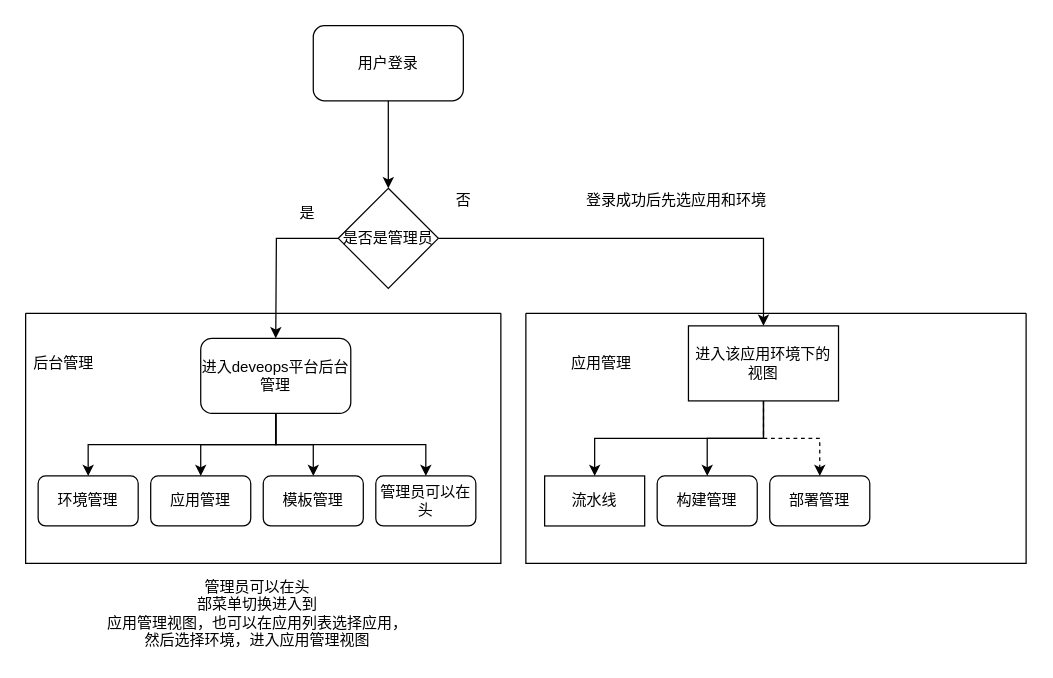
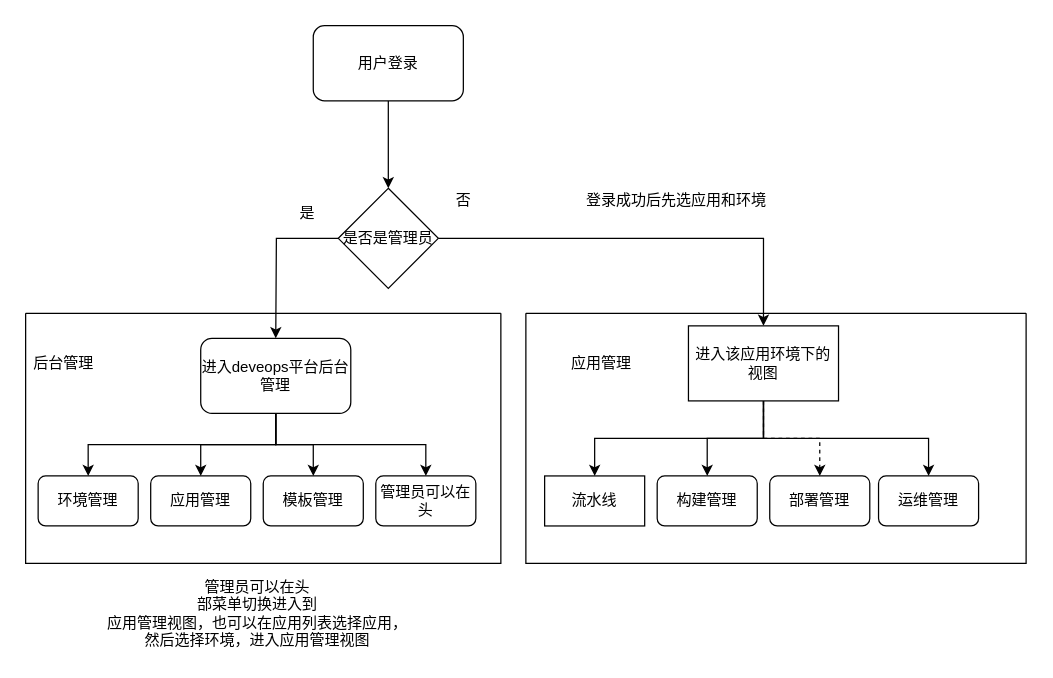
+ <mxCell id="23" style="edgeStyle=orthogonalEdgeStyle;rounded=0;orthogonalLoop=1;jettySize=auto;html=1;exitX=0.5;exitY=1;exitDx=0;exitDy=0;fontColor=#000000;" parent="1" source="24" target="30" edge="1"><mxGeometry relative="1" as="geometry" /></mxCell>
+ <mxCell id="30" value="运维管理" style="rounded=1;whiteSpace=wrap;html=1;" parent="1" vertex="1"><mxGeometry x="702" y="380" width="80" height="40" as="geometry" /></mxCell>
